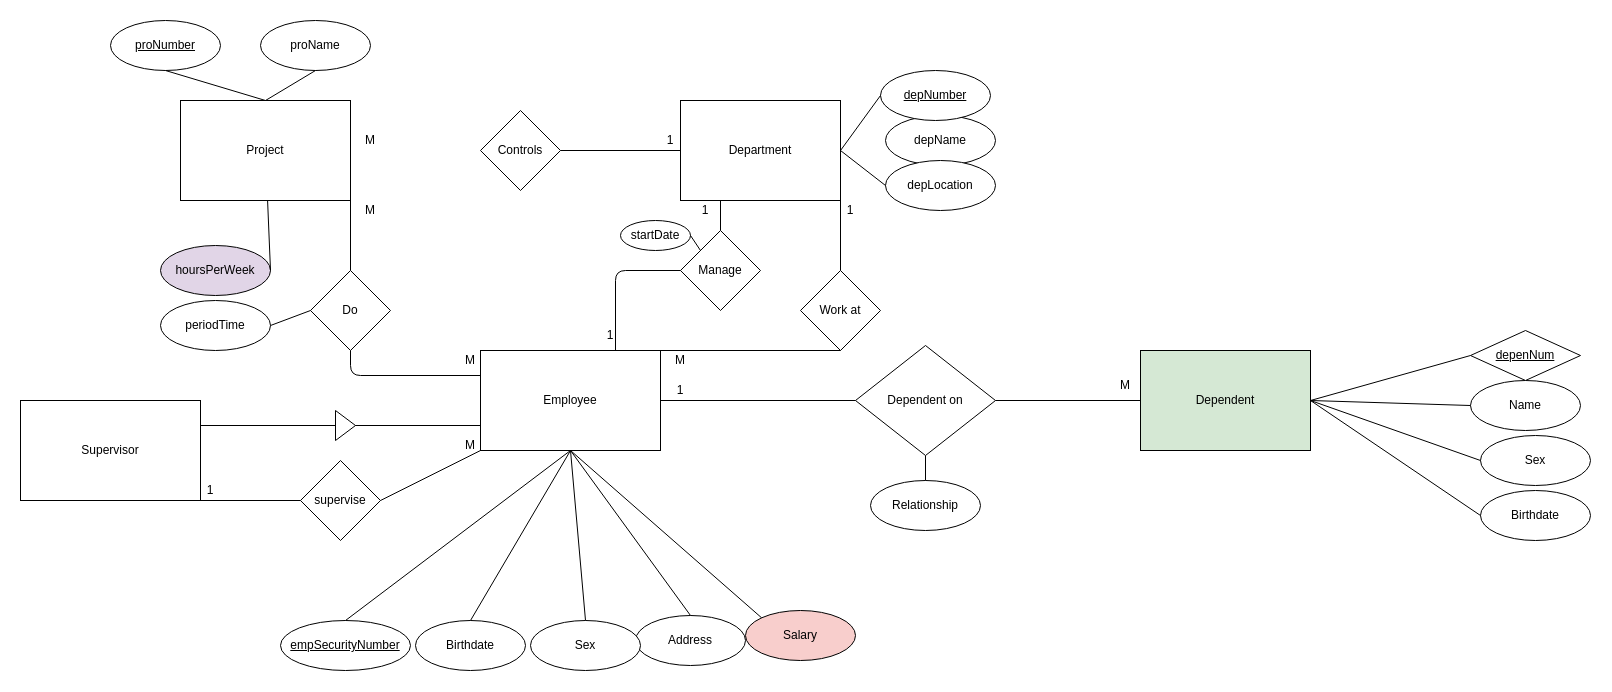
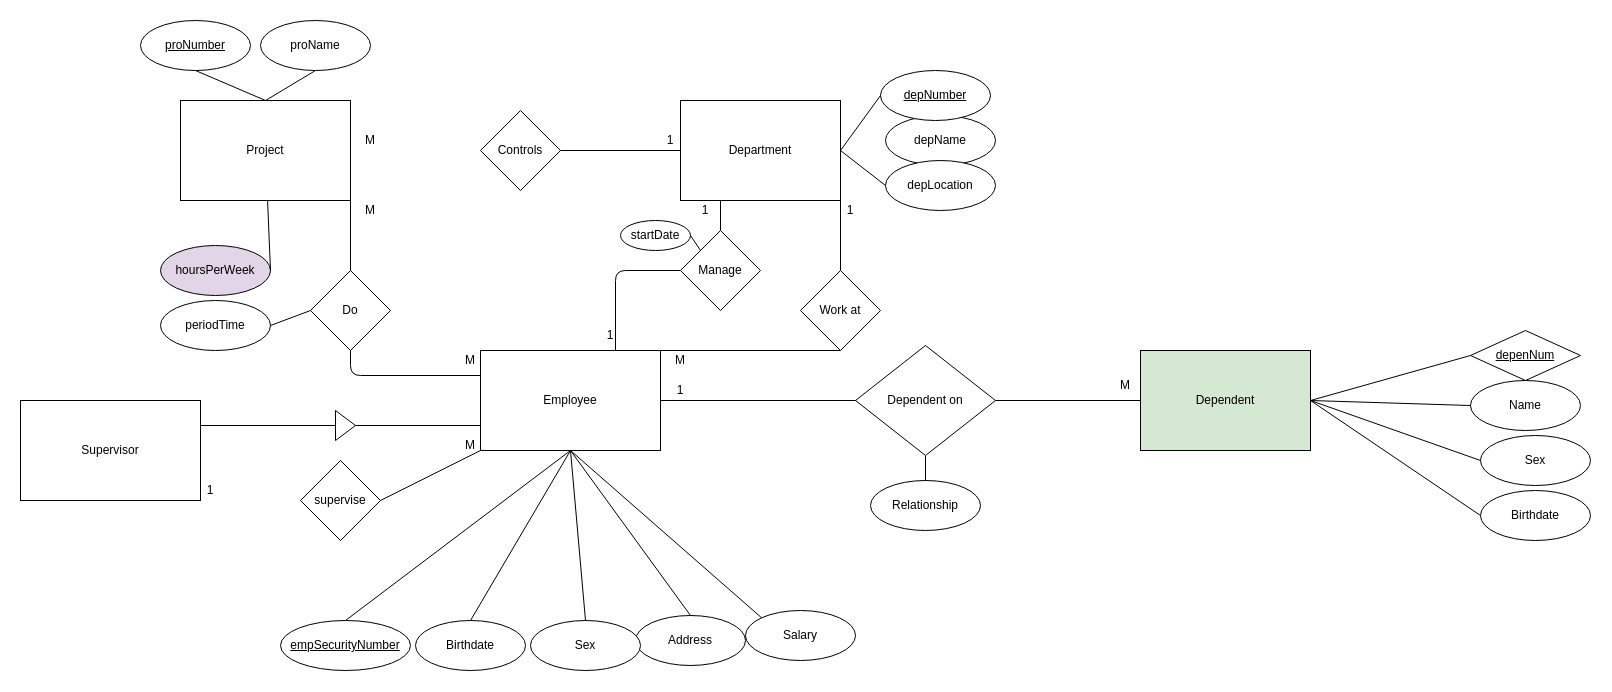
- <mxCell id="6" value="&lt;u&gt;proNumber&lt;/u&gt;" style="ellipse;whiteSpace=wrap;html=1;" vertex="1" parent="1"><mxGeometry x="110" y="20" width="110" height="50" as="geometry" /></mxCell>
+ <mxCell id="6" value="&lt;u&gt;proNumber&lt;/u&gt;" style="ellipse;whiteSpace=wrap;html=1;" vertex="1" parent="1"><mxGeometry x="140" y="20" width="110" height="50" as="geometry" /></mxCell>
- <mxCell id="59" value="" style="endArrow=none;html=1;exitX=1;exitY=1;exitDx=0;exitDy=0;entryX=0;entryY=0.5;entryDx=0;entryDy=0;" edge="1" parent="1" source="54" target="58"><mxGeometry width="50" height="50" relative="1" as="geometry"><mxPoint x="380" y="460" as="sourcePoint" /><mxPoint x="430" y="410" as="targetPoint" /></mxGeometry></mxCell>
- <mxCell id="14" value="Salary&lt;br&gt;" style="ellipse;whiteSpace=wrap;html=1;fillColor=#f8cecc;" vertex="1" parent="1"><mxGeometry x="745" y="610" width="110" height="50" as="geometry" /></mxCell>
+ <mxCell id="14" value="Salary&lt;br&gt;" style="ellipse;whiteSpace=wrap;html=1;" vertex="1" parent="1"><mxGeometry x="745" y="610" width="110" height="50" as="geometry" /></mxCell>
